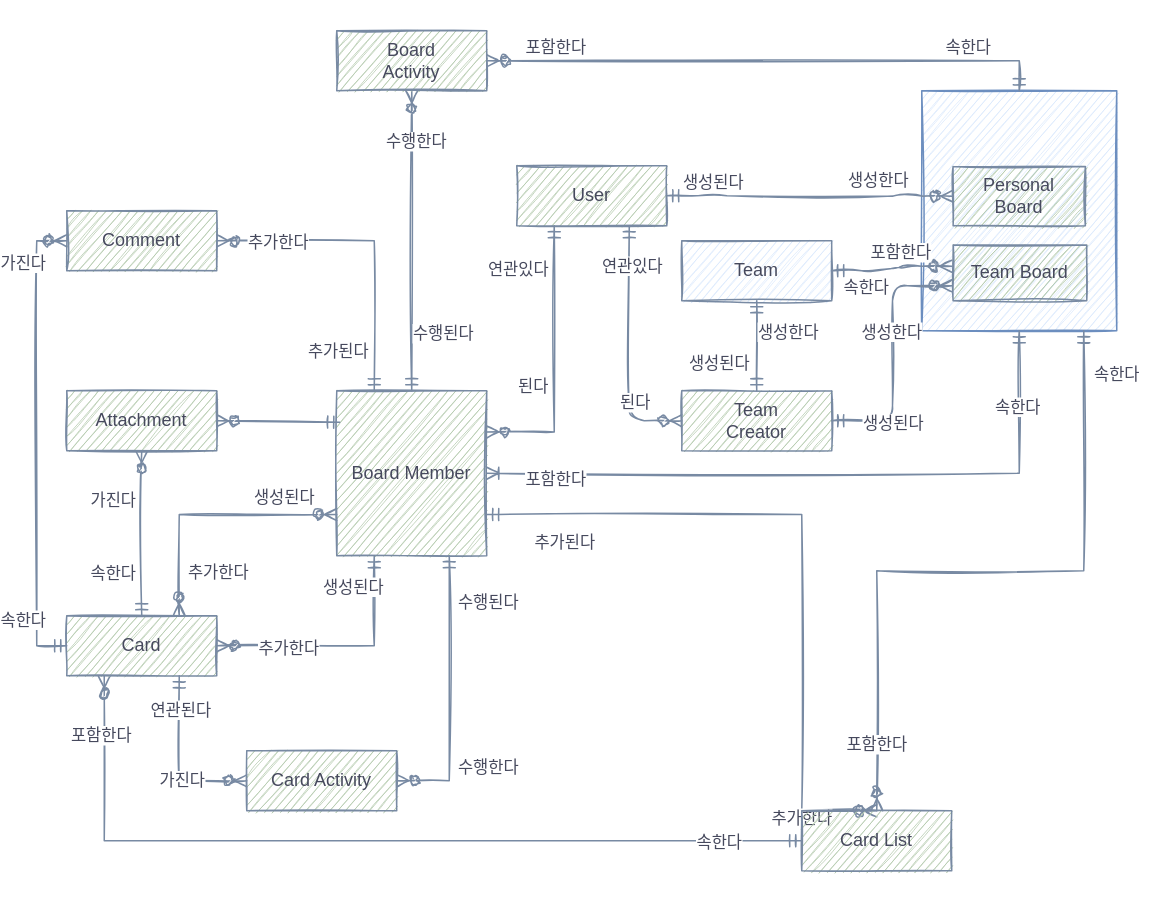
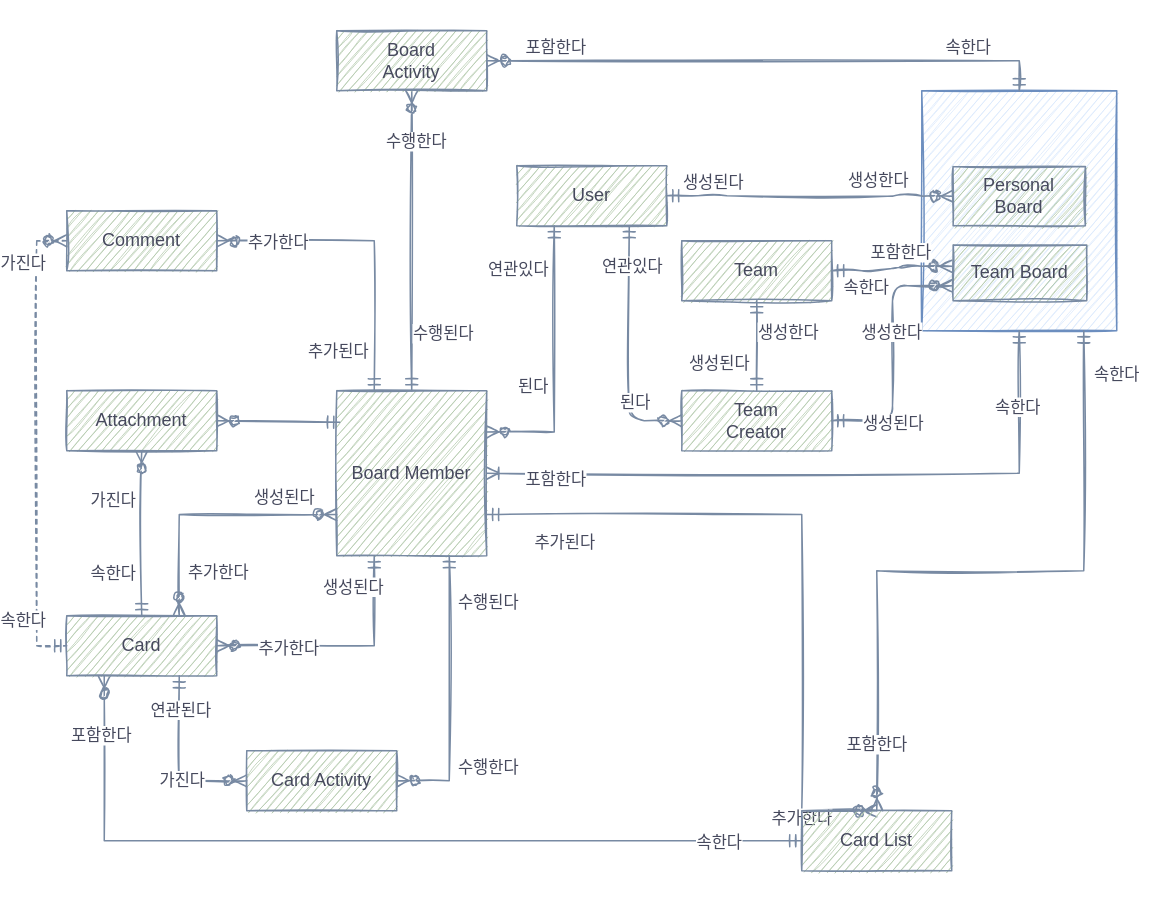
- <mxCell id="22" value="Team" style="whiteSpace=wrap;html=1;align=center;fontSize=12;fillColor=#dae8fc;strokeColor=#788AA3;fontColor=#46495D;sketch=1;" vertex="1" parent="1"><mxGeometry x="430" y="160" width="100" height="40" as="geometry" /></mxCell>
+ <mxCell id="22" value="Team" style="whiteSpace=wrap;html=1;align=center;fontSize=12;fillColor=#B2C9AB;strokeColor=#788AA3;fontColor=#46495D;sketch=1;" vertex="1" parent="1"><mxGeometry x="430" y="160" width="100" height="40" as="geometry" /></mxCell>
- <mxCell id="36" style="edgeStyle=orthogonalEdgeStyle;rounded=0;jumpStyle=none;orthogonalLoop=1;jettySize=auto;html=1;exitX=0;exitY=0.5;exitDx=0;exitDy=0;entryX=0;entryY=0.5;entryDx=0;entryDy=0;shadow=0;startArrow=ERzeroToMany;startFill=1;endArrow=ERmandOne;endFill=0;endSize=6;targetPerimeterSpacing=0;fontSize=12;strokeColor=#788AA3;fontColor=#46495D;sketch=1;" edge="1" parent="1" source="42" target="54"><mxGeometry relative="1" as="geometry" /></mxCell>
+ <mxCell id="36" style="edgeStyle=orthogonalEdgeStyle;rounded=0;jumpStyle=none;orthogonalLoop=1;jettySize=auto;html=1;exitX=0;exitY=0.5;exitDx=0;exitDy=0;entryX=0;entryY=0.5;entryDx=0;entryDy=0;shadow=0;startArrow=ERzeroToMany;startFill=1;endArrow=ERmandOne;endFill=0;endSize=6;targetPerimeterSpacing=0;fontSize=12;strokeColor=#788AA3;fontColor=#46495D;sketch=1;dashed=1;" edge="1" parent="1" source="42" target="54"><mxGeometry relative="1" as="geometry" /></mxCell>
